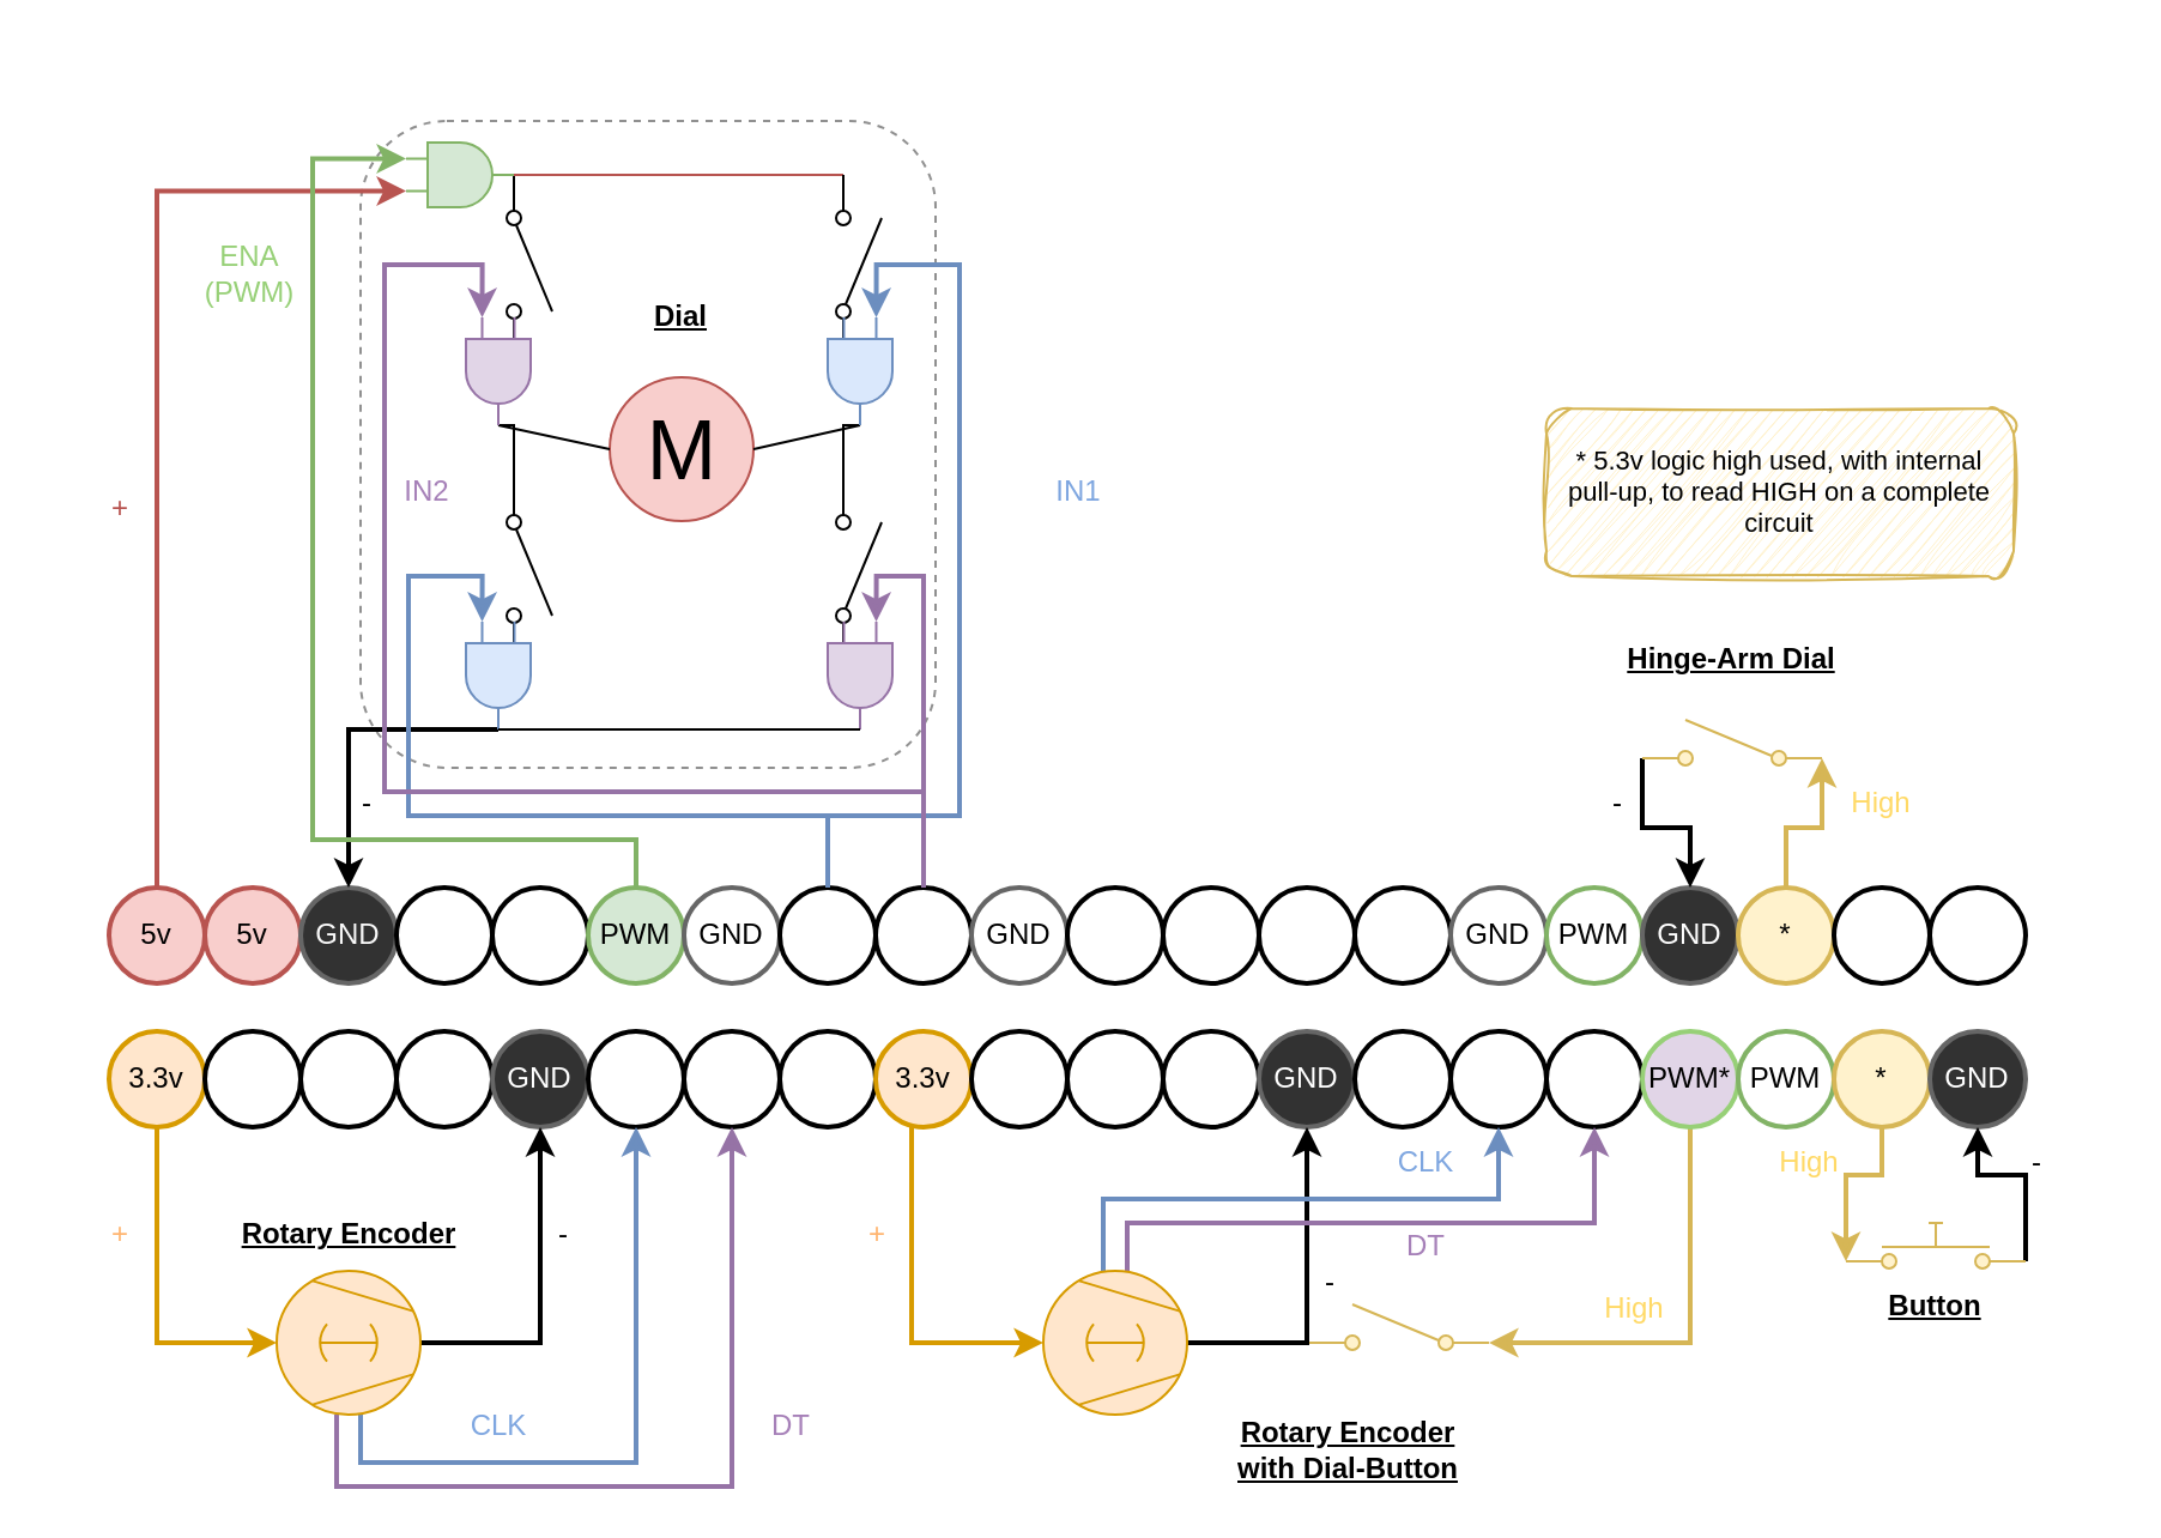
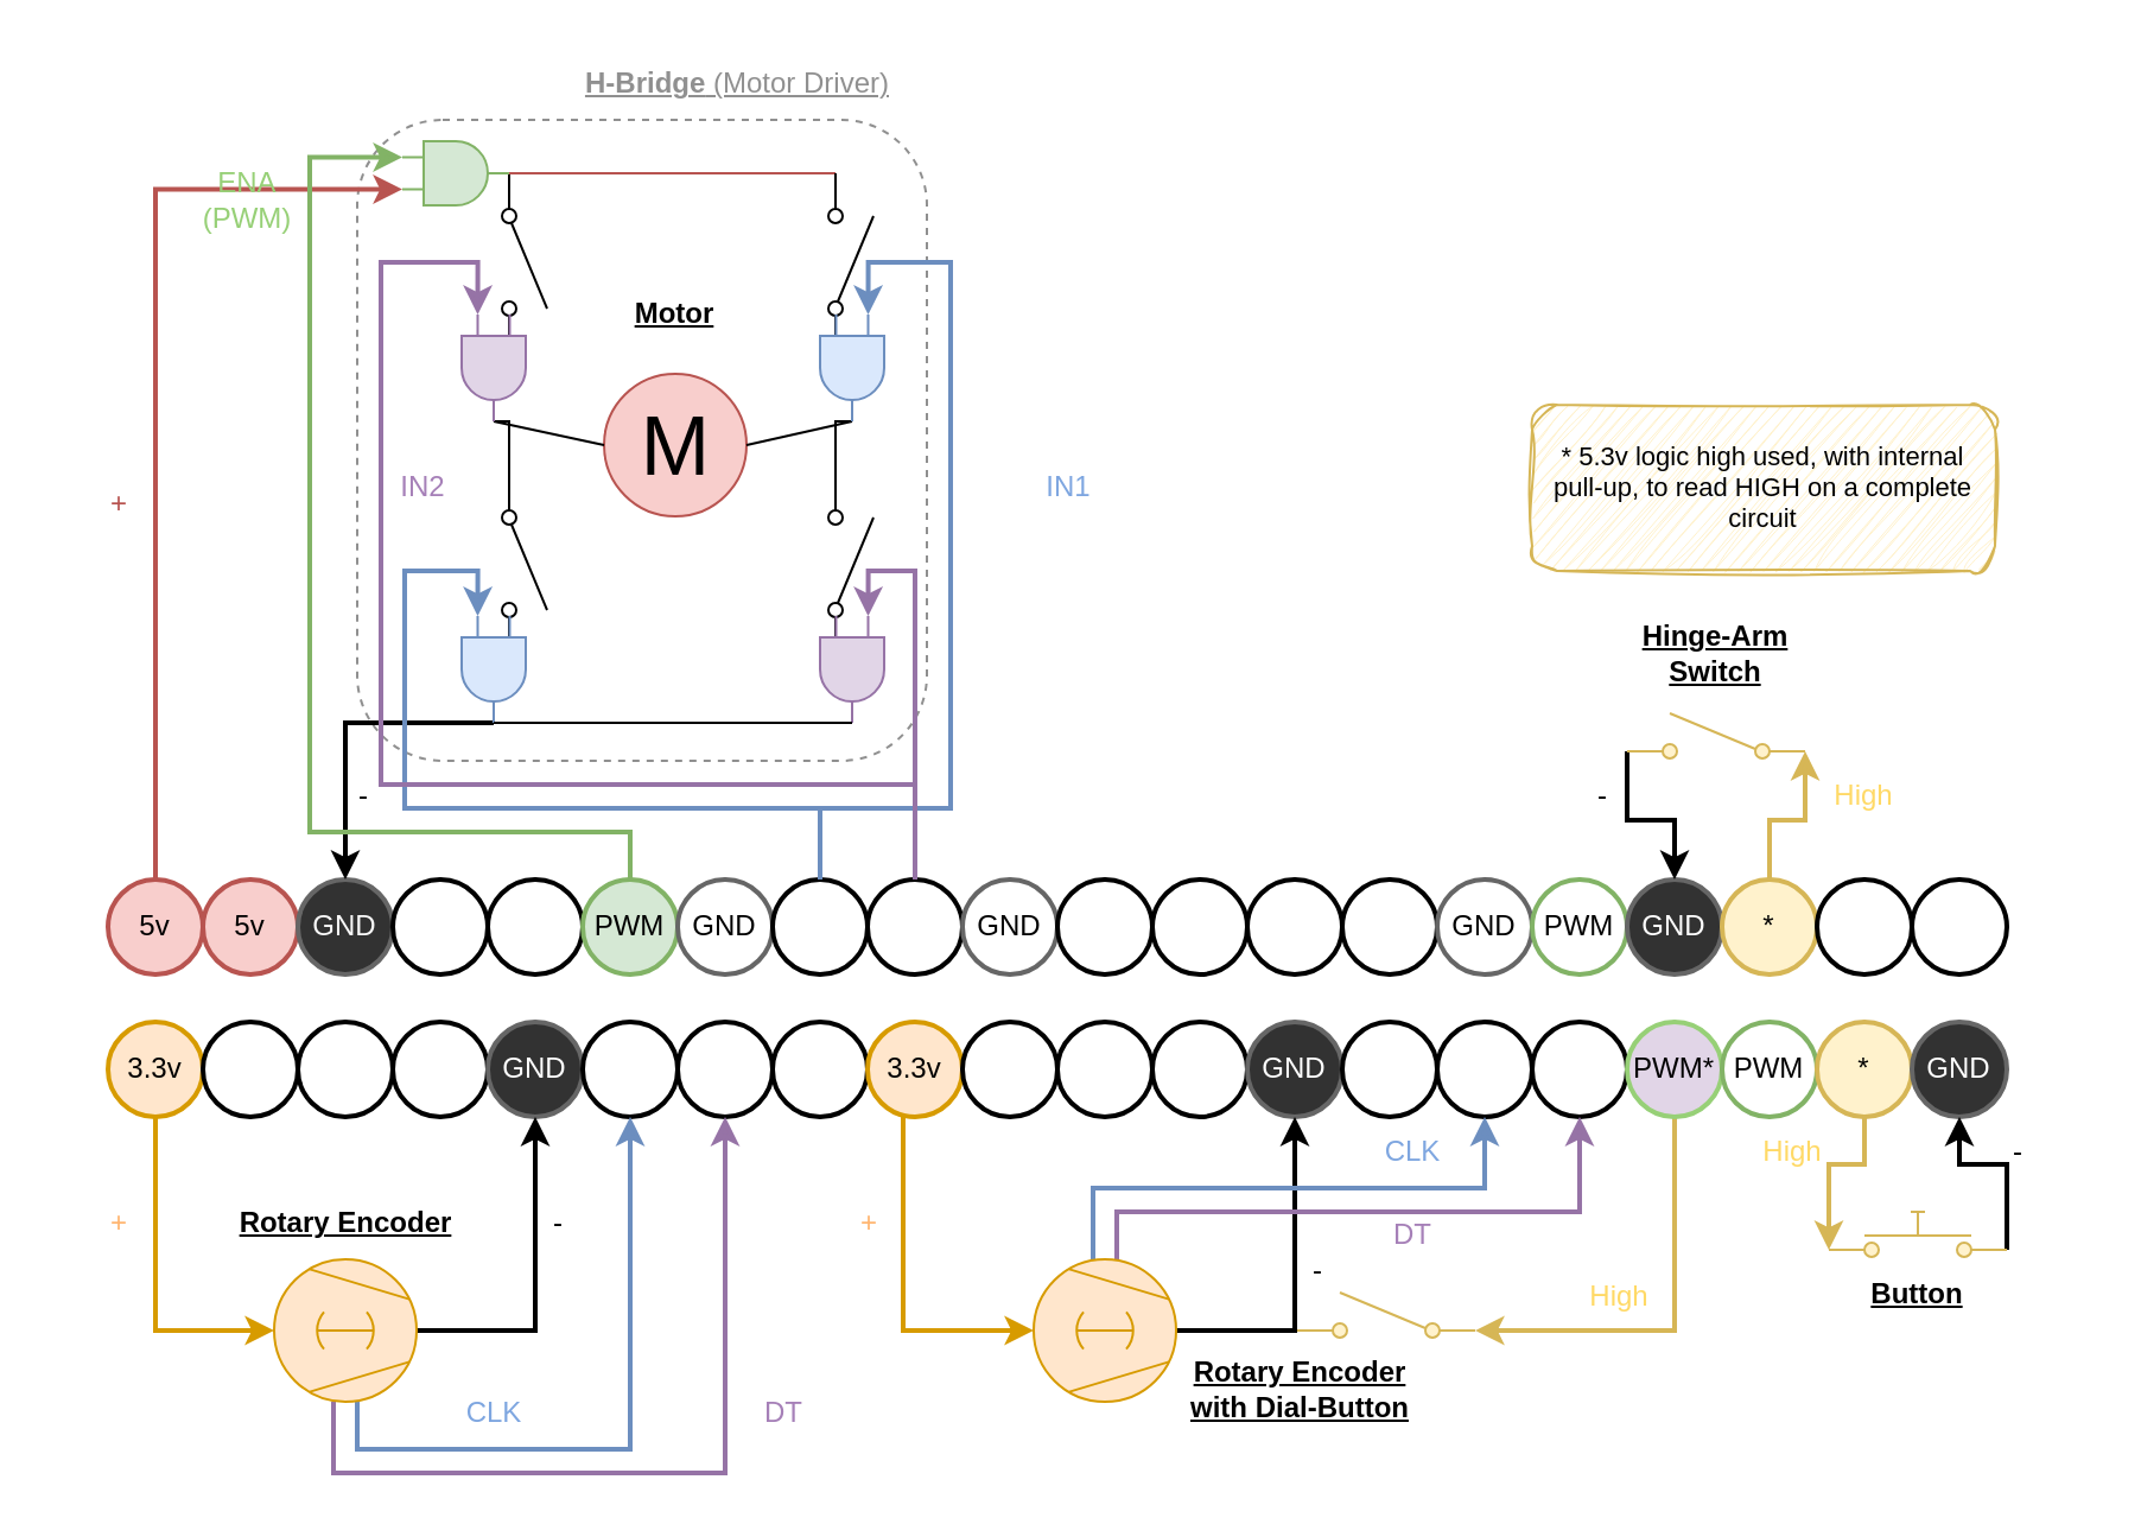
+ <mxCell id="84" value="&lt;u&gt;H-Bridge&lt;/u&gt;&lt;span style=&quot;font-weight: normal;&quot;&gt; &lt;/span&gt;&lt;span style=&quot;font-weight: normal;&quot;&gt;&lt;/span&gt;&lt;span style=&quot;font-weight: normal;&quot;&gt;(Motor Driver)&lt;/span&gt;" style="text;html=1;align=center;verticalAlign=middle;whiteSpace=wrap;rounded=0;fontStyle=5;fontColor=#909090;" vertex="1" parent="1"><mxGeometry x="238" y="20" width="145" height="30" as="geometry" /></mxCell>
- <mxCell id="98" value="&lt;div&gt;ENA&lt;/div&gt;&lt;div&gt;(PWM)&lt;/div&gt;" style="text;html=1;align=center;verticalAlign=middle;whiteSpace=wrap;rounded=0;fontColor=#97D077;" vertex="1" parent="1"><mxGeometry x="74" y="99" width="60" height="30" as="geometry" /></mxCell>
+ <mxCell id="98" value="&lt;div&gt;ENA&lt;/div&gt;&lt;div&gt;(PWM)&lt;/div&gt;" style="text;html=1;align=center;verticalAlign=middle;whiteSpace=wrap;rounded=0;fontColor=#97D077;" vertex="1" parent="1"><mxGeometry x="74" y="69" width="60" height="30" as="geometry" /></mxCell>
- <mxCell id="83" value="Dial" style="text;html=1;align=center;verticalAlign=middle;whiteSpace=wrap;rounded=0;fontStyle=5" vertex="1" parent="1"><mxGeometry x="254" y="117" width="60" height="30" as="geometry" /></mxCell>
+ <mxCell id="83" value="Motor" style="text;html=1;align=center;verticalAlign=middle;whiteSpace=wrap;rounded=0;fontStyle=5" vertex="1" parent="1"><mxGeometry x="254" y="117" width="60" height="30" as="geometry" /></mxCell>
- <mxCell id="85" value="Hinge-Arm Dial" style="text;html=1;align=center;verticalAlign=middle;whiteSpace=wrap;rounded=0;fontStyle=5" vertex="1" parent="1"><mxGeometry x="676.25" y="260" width="92.5" height="30" as="geometry" /></mxCell>
+ <mxCell id="85" value="Hinge-Arm Switch" style="text;html=1;align=center;verticalAlign=middle;whiteSpace=wrap;rounded=0;fontStyle=5" vertex="1" parent="1"><mxGeometry x="676.25" y="260" width="92.5" height="30" as="geometry" /></mxCell>
- <mxCell id="87" value="Rotary Encoder with Dial-Button" style="text;html=1;align=center;verticalAlign=middle;whiteSpace=wrap;rounded=0;fontStyle=5" vertex="1" parent="1"><mxGeometry x="510" y="590" width="105" height="30" as="geometry" /></mxCell>
+ <mxCell id="87" value="Rotary Encoder with Dial-Button" style="text;html=1;align=center;verticalAlign=middle;whiteSpace=wrap;rounded=0;fontStyle=5" vertex="1" parent="1"><mxGeometry x="495" y="570" width="105" height="30" as="geometry" /></mxCell>
